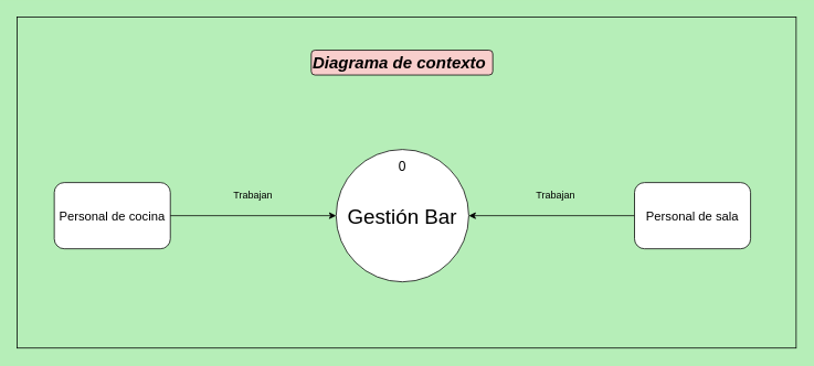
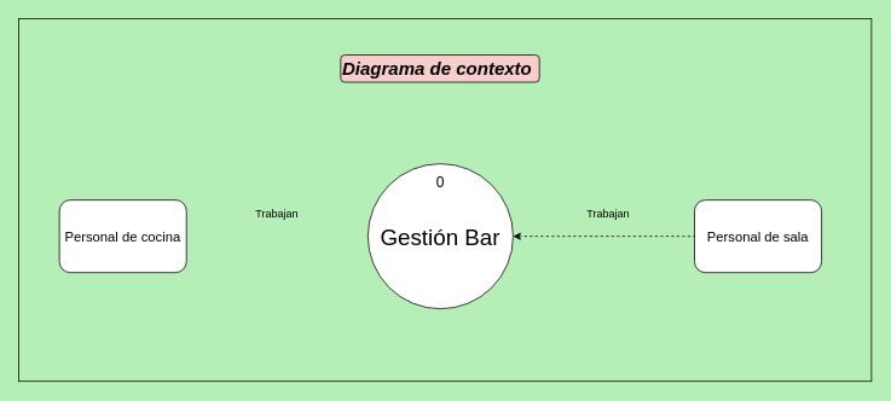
- <mxCell id="6" value="" style="endArrow=classic;html=1;rounded=1;exitX=1;exitY=0.5;exitDx=0;exitDy=0;" parent="1" source="5" target="4" edge="1"><mxGeometry width="50" height="50" relative="1" as="geometry"><mxPoint x="565" y="340" as="sourcePoint" /><mxPoint x="615" y="290" as="targetPoint" /></mxGeometry></mxCell>
- <mxCell id="3" style="edgeStyle=orthogonalEdgeStyle;rounded=1;orthogonalLoop=1;jettySize=auto;html=1;exitX=1;exitY=0.5;exitDx=0;exitDy=0;entryX=0;entryY=0.5;entryDx=0;entryDy=0;endArrow=none;endFill=0;startArrow=classic;startFill=1;" parent="1" source="4" target="8" edge="1"><mxGeometry relative="1" as="geometry" /></mxCell>
+ <mxCell id="3" style="edgeStyle=orthogonalEdgeStyle;rounded=1;orthogonalLoop=1;jettySize=auto;html=1;exitX=1;exitY=0.5;exitDx=0;exitDy=0;entryX=0;entryY=0.5;entryDx=0;entryDy=0;endArrow=none;endFill=0;startArrow=classic;startFill=1;dashed=1;" parent="1" source="4" target="8" edge="1"><mxGeometry relative="1" as="geometry" /></mxCell>
